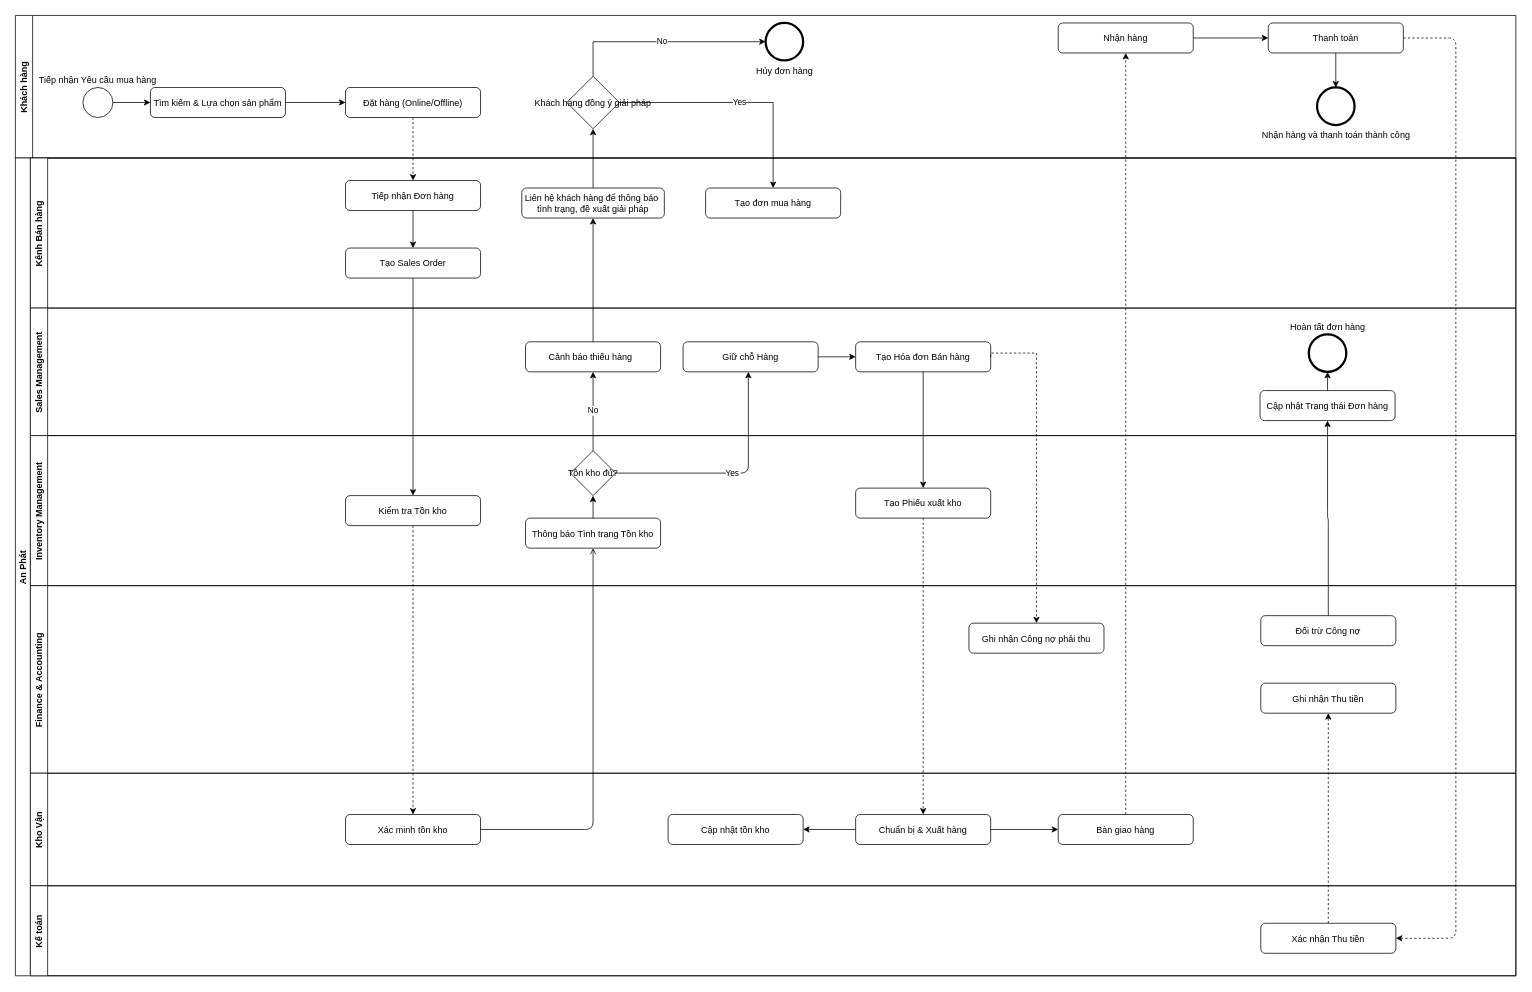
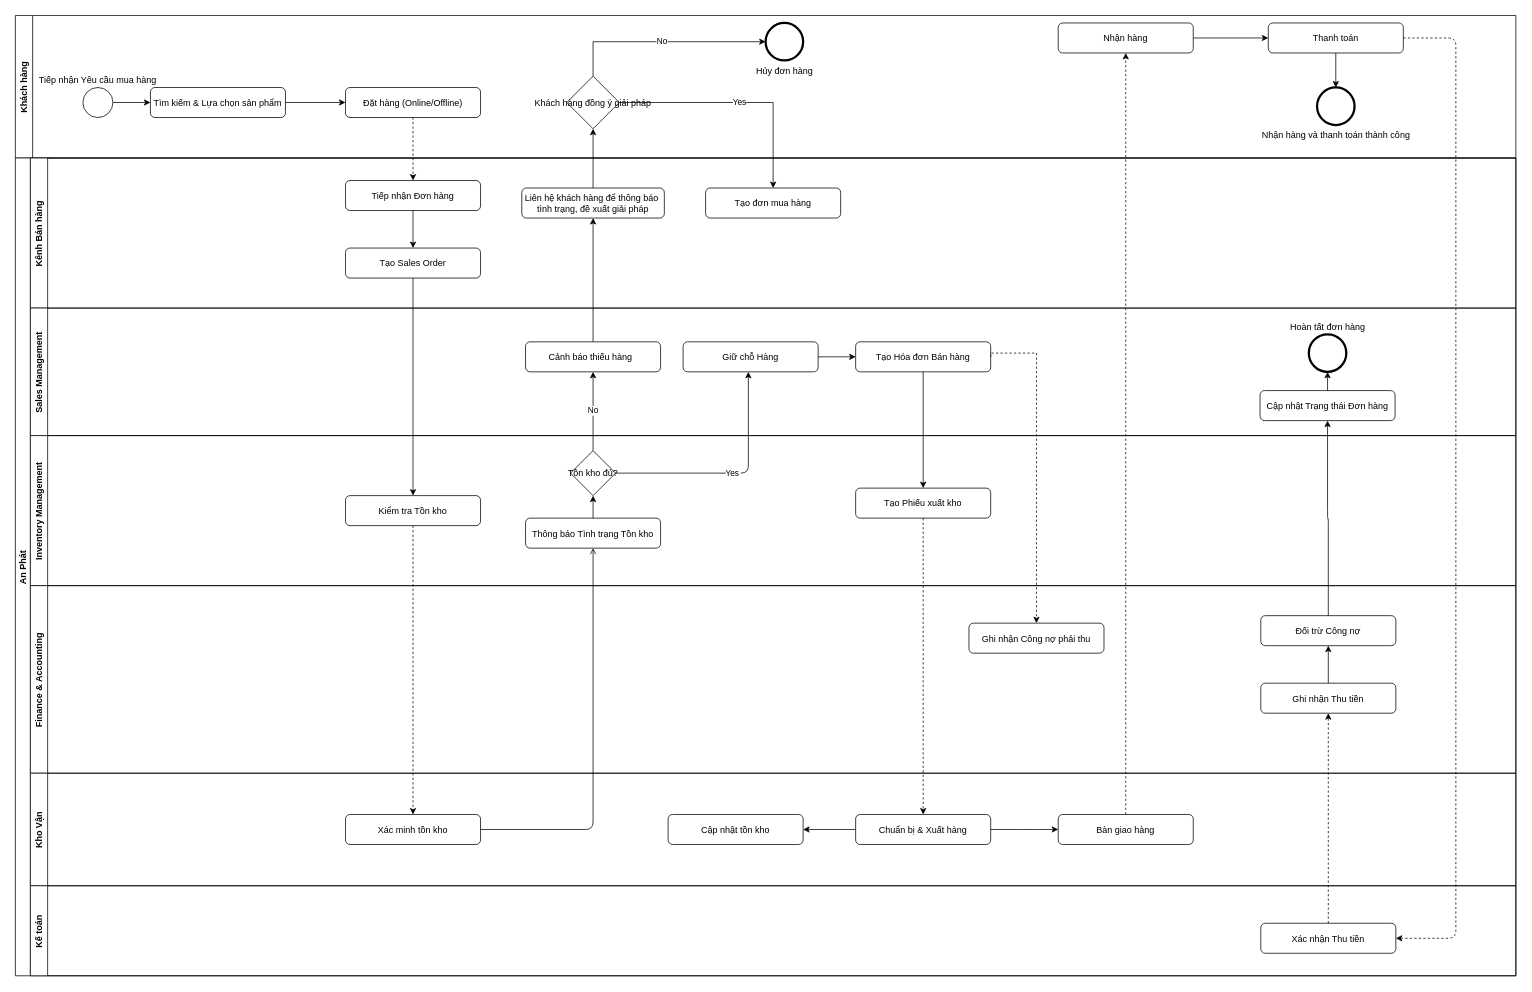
+ <mxCell id="61" style="edgeStyle=orthogonalEdgeStyle" edge="1" parent="17" source="49" target="40"><mxGeometry relative="1" as="geometry" /></mxCell>
